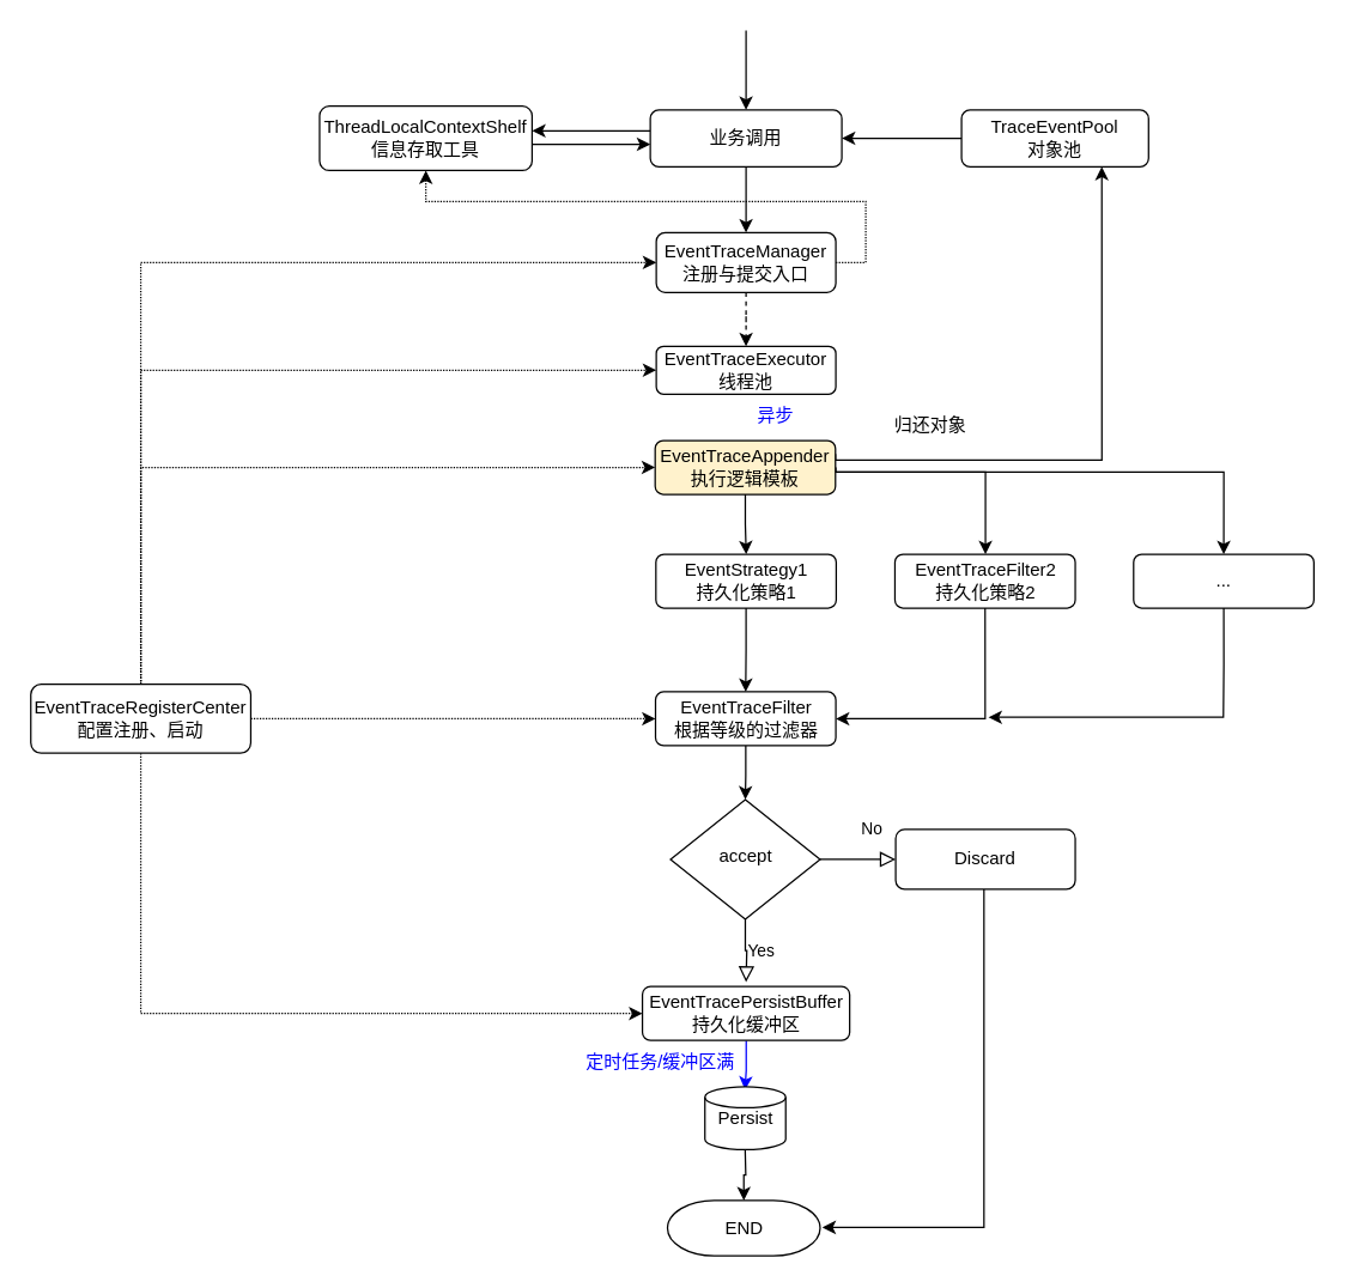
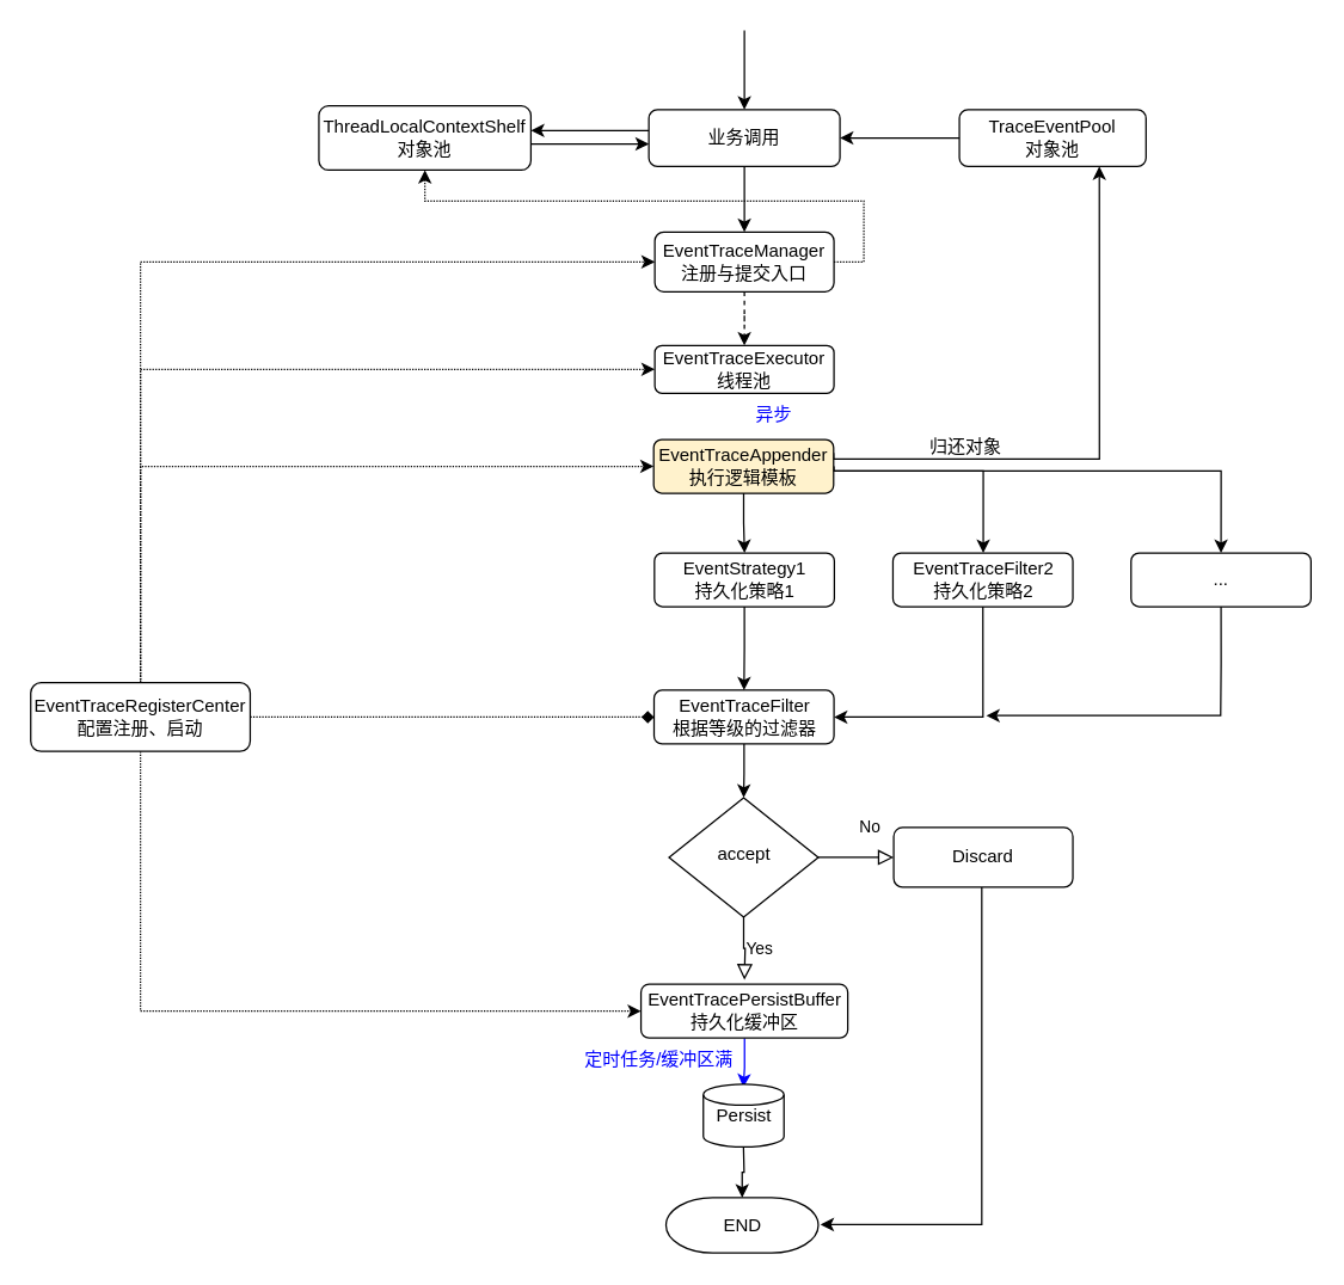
- <mxCell id="17" value="ThreadLocalContextShelf&lt;br&gt;信息存取工具" style="rounded=1;whiteSpace=wrap;html=1;" parent="1" vertex="1"><mxGeometry x="213" y="70.5" width="142" height="43" as="geometry" /></mxCell>
+ <mxCell id="17" value="ThreadLocalContextShelf&lt;br&gt;对象池" style="rounded=1;whiteSpace=wrap;html=1;" parent="1" vertex="1"><mxGeometry x="213" y="70.5" width="142" height="43" as="geometry" /></mxCell>
- <mxCell id="45" value="归还对象" style="text;html=1;strokeColor=none;fillColor=none;align=center;verticalAlign=middle;whiteSpace=wrap;rounded=0;" parent="1" vertex="1"><mxGeometry x="593" y="269" width="57" height="30" as="geometry" /></mxCell>
+ <mxCell id="45" value="归还对象" style="text;html=1;strokeColor=none;fillColor=none;align=center;verticalAlign=middle;whiteSpace=wrap;rounded=0;" parent="1" vertex="1"><mxGeometry x="618" y="284" width="57" height="30" as="geometry" /></mxCell>
- <mxCell id="36" style="edgeStyle=orthogonalEdgeStyle;rounded=0;orthogonalLoop=1;jettySize=auto;html=1;exitX=1;exitY=0.5;exitDx=0;exitDy=0;entryX=0;entryY=0.5;entryDx=0;entryDy=0;dashed=1;dashPattern=1 1;" parent="1" source="40" target="24" edge="1"><mxGeometry relative="1" as="geometry" /></mxCell>
+ <mxCell id="36" style="edgeStyle=orthogonalEdgeStyle;rounded=0;orthogonalLoop=1;jettySize=auto;html=1;exitX=1;exitY=0.5;exitDx=0;exitDy=0;entryX=0;entryY=0.5;entryDx=0;entryDy=0;dashed=1;dashPattern=1 1;endArrow=diamond;" parent="1" source="40" target="24" edge="1"><mxGeometry relative="1" as="geometry" /></mxCell>
